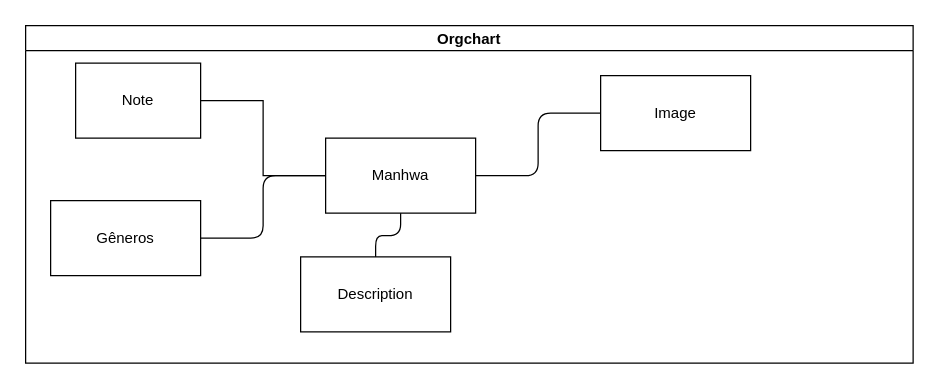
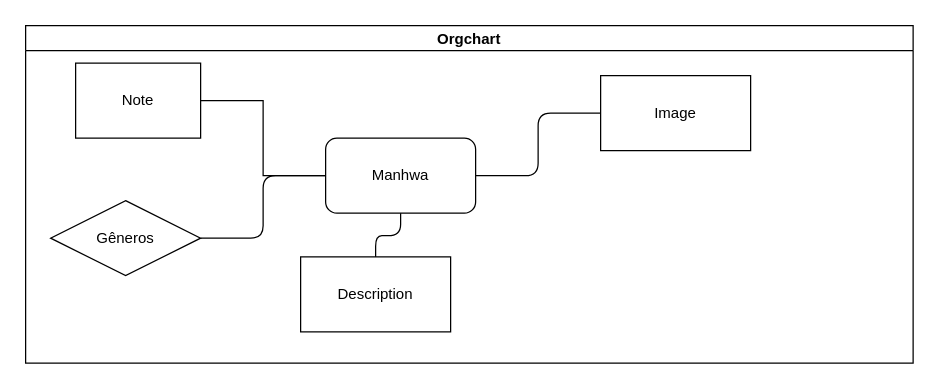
- <mxCell id="4" value="Manhwa" style="whiteSpace=wrap;html=1;align=center;treeFolding=1;treeMoving=1;newEdgeStyle={&quot;edgeStyle&quot;:&quot;elbowEdgeStyle&quot;,&quot;startArrow&quot;:&quot;none&quot;,&quot;endArrow&quot;:&quot;none&quot;};" vertex="1" parent="2"><mxGeometry x="240" y="90" width="120" height="60" as="geometry" /></mxCell>
+ <mxCell id="4" value="Manhwa" style="whiteSpace=wrap;html=1;align=center;treeFolding=1;treeMoving=1;newEdgeStyle={&quot;edgeStyle&quot;:&quot;elbowEdgeStyle&quot;,&quot;startArrow&quot;:&quot;none&quot;,&quot;endArrow&quot;:&quot;none&quot;};rounded=1;" vertex="1" parent="2"><mxGeometry x="240" y="90" width="120" height="60" as="geometry" /></mxCell>
- <mxCell id="7" value="Gêneros" style="whiteSpace=wrap;html=1;align=center;treeFolding=1;treeMoving=1;newEdgeStyle={&quot;edgeStyle&quot;:&quot;elbowEdgeStyle&quot;,&quot;startArrow&quot;:&quot;none&quot;,&quot;endArrow&quot;:&quot;none&quot;};" vertex="1" parent="2"><mxGeometry x="20" y="140" width="120" height="60" as="geometry" /></mxCell>
+ <mxCell id="7" value="Gêneros" style="rhombus;whiteSpace=wrap;html=1;align=center;treeFolding=1;treeMoving=1;newEdgeStyle={&quot;edgeStyle&quot;:&quot;elbowEdgeStyle&quot;,&quot;startArrow&quot;:&quot;none&quot;,&quot;endArrow&quot;:&quot;none&quot;};" vertex="1" parent="2"><mxGeometry x="20" y="140" width="120" height="60" as="geometry" /></mxCell>
